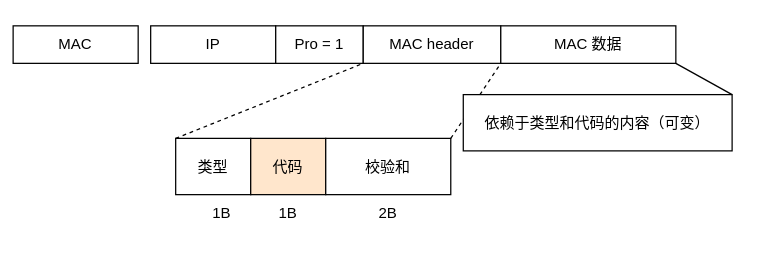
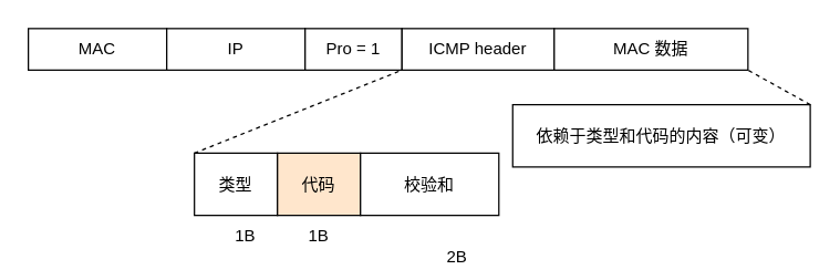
- <mxCell id="2" value="MAC" style="rounded=0;whiteSpace=wrap;html=1;" vertex="1" parent="1"><mxGeometry x="10" y="20" width="100" height="30" as="geometry" /></mxCell>
+ <mxCell id="2" value="MAC" style="rounded=0;whiteSpace=wrap;html=1;" vertex="1" parent="1"><mxGeometry x="20" y="20" width="100" height="30" as="geometry" /></mxCell>
- <mxCell id="8" value="MAC header" style="rounded=0;whiteSpace=wrap;html=1;" vertex="1" parent="1"><mxGeometry x="290" y="20" width="110" height="30" as="geometry" /></mxCell>
+ <mxCell id="8" value="ICMP header" style="rounded=0;whiteSpace=wrap;html=1;" vertex="1" parent="1"><mxGeometry x="290" y="20" width="110" height="30" as="geometry" /></mxCell>
- <mxCell id="16" value="" style="endArrow=none;dashed=0;html=1;entryX=1;entryY=1;entryDx=0;entryDy=0;exitX=1;exitY=0;exitDx=0;exitDy=0;" edge="1" parent="1" source="15" target="9"><mxGeometry width="50" height="50" relative="1" as="geometry"><mxPoint x="380" y="120" as="sourcePoint" /><mxPoint x="410" y="60" as="targetPoint" /></mxGeometry></mxCell>
+ <mxCell id="16" value="" style="endArrow=none;dashed=1;html=1;entryX=1;entryY=1;entryDx=0;entryDy=0;exitX=1;exitY=0;exitDx=0;exitDy=0;" edge="1" parent="1" source="15" target="9"><mxGeometry width="50" height="50" relative="1" as="geometry"><mxPoint x="380" y="120" as="sourcePoint" /><mxPoint x="410" y="60" as="targetPoint" /></mxGeometry></mxCell>
- <mxCell id="5" value="" style="endArrow=none;dashed=1;html=1;entryX=0;entryY=1;entryDx=0;entryDy=0;exitX=1;exitY=0;exitDx=0;exitDy=0;" edge="1" parent="1" source="12" target="9"><mxGeometry width="50" height="50" relative="1" as="geometry"><mxPoint x="640" y="240" as="sourcePoint" /><mxPoint x="540" y="170" as="targetPoint" /></mxGeometry></mxCell>
- <mxCell id="14" value="2B" style="text;html=1;strokeColor=none;fillColor=none;align=center;verticalAlign=middle;whiteSpace=wrap;rounded=0;" vertex="1" parent="1"><mxGeometry x="290" y="160" width="40" height="20" as="geometry" /></mxCell>
+ <mxCell id="14" value="2B" style="text;html=1;strokeColor=none;fillColor=none;align=center;verticalAlign=middle;whiteSpace=wrap;rounded=0;" vertex="1" parent="1"><mxGeometry x="310" y="175" width="40" height="20" as="geometry" /></mxCell>
